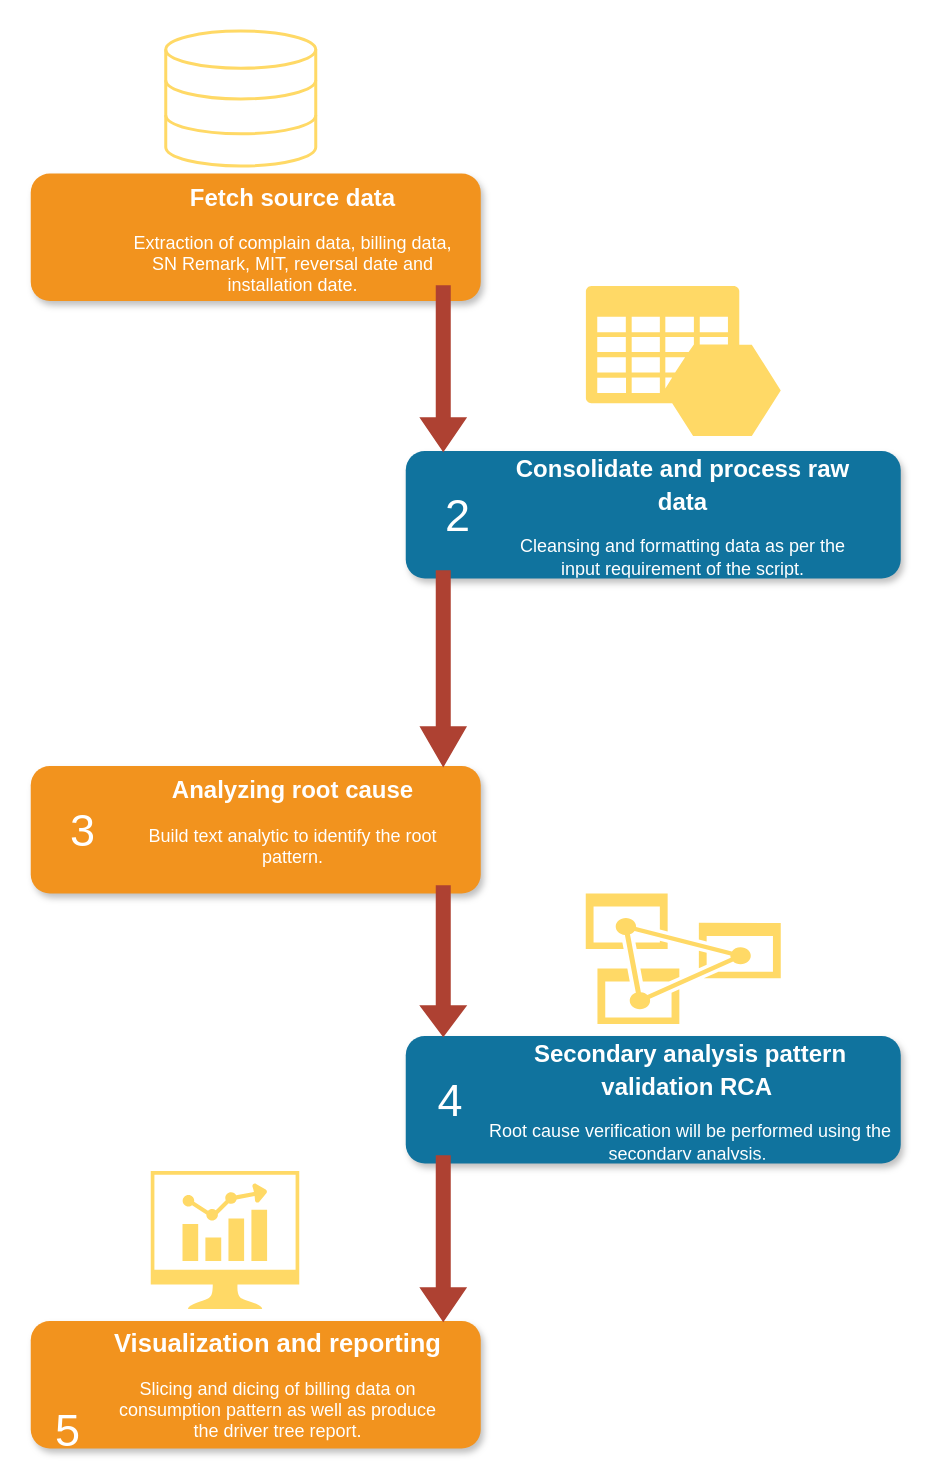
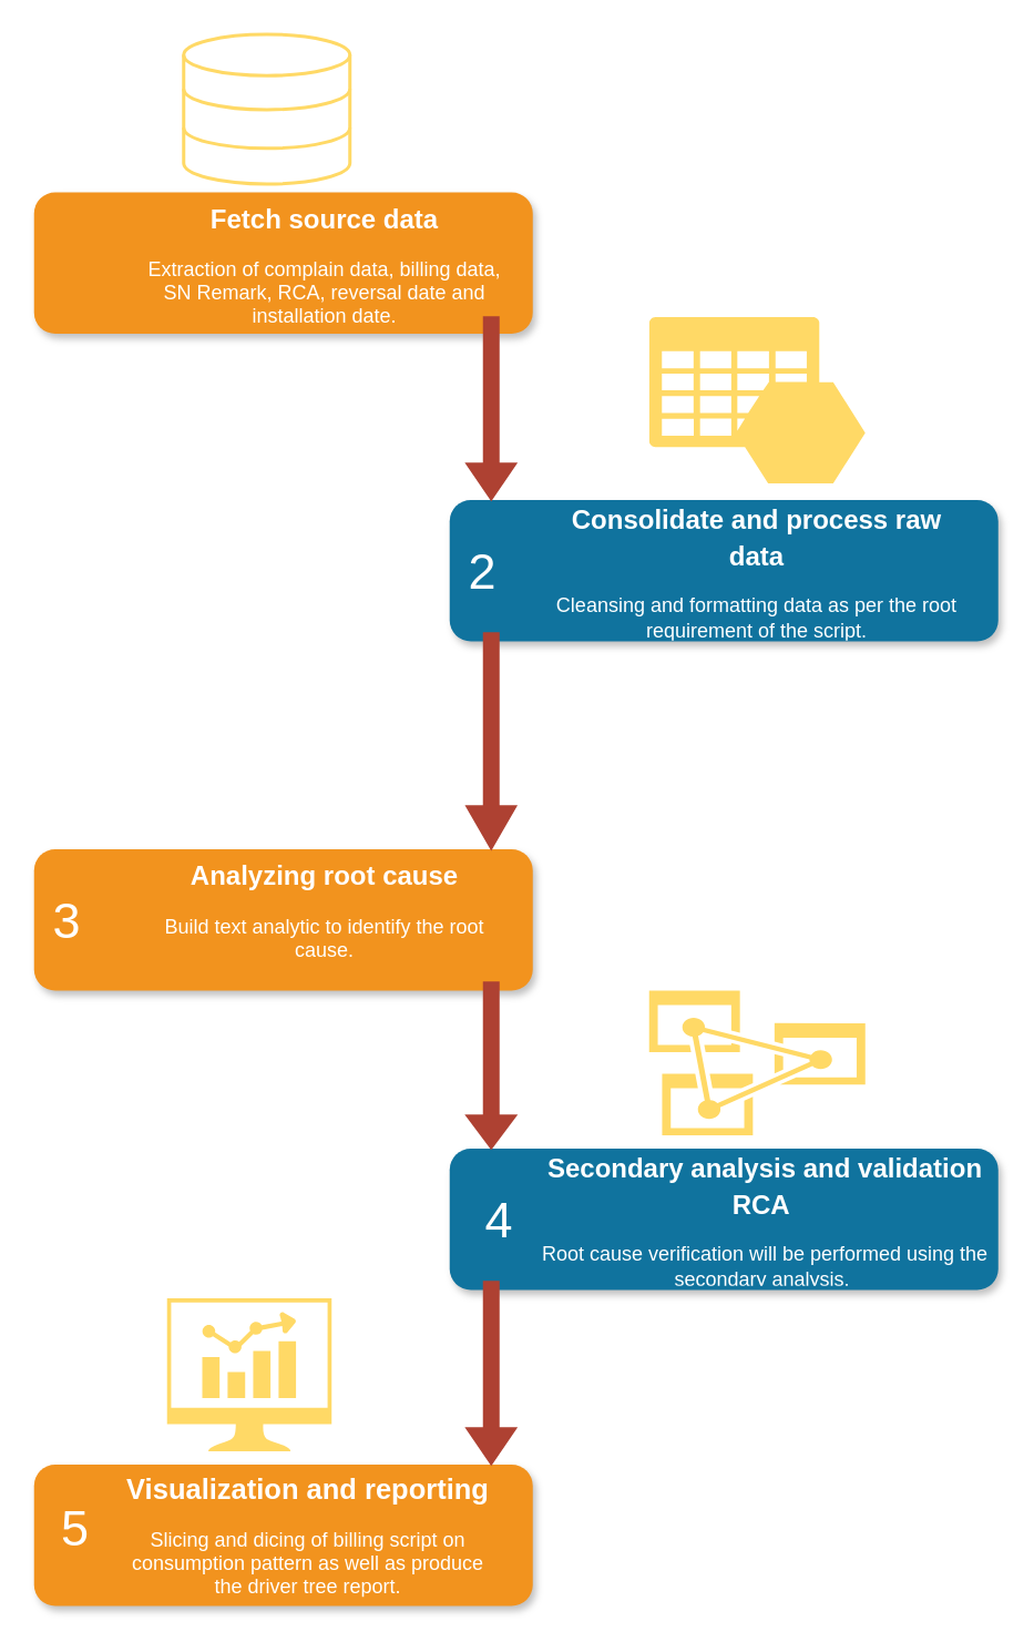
- <mxCell id="11" value="&lt;h1&gt;&lt;font style=&quot;font-size: 16px&quot;&gt;Fetch source data&lt;/font&gt;&lt;/h1&gt;&lt;p&gt;&lt;font style=&quot;font-size: 12px&quot;&gt;Extraction of complain data, billing data, SN Remark, MIT, reversal date and installation date.&lt;/font&gt;&lt;/p&gt;" style="text;html=1;spacing=5;spacingTop=-20;whiteSpace=wrap;overflow=hidden;strokeColor=none;strokeWidth=4;fillColor=none;gradientColor=#007FFF;fontSize=9;fontColor=#FFFFFF;align=center;" parent="1" vertex="1"><mxGeometry x="80" y="119" width="230" height="77" as="geometry" /></mxCell>
+ <mxCell id="11" value="&lt;h1&gt;&lt;font style=&quot;font-size: 16px&quot;&gt;Fetch source data&lt;/font&gt;&lt;/h1&gt;&lt;p&gt;&lt;font style=&quot;font-size: 12px&quot;&gt;Extraction of complain data, billing data, SN Remark, RCA, reversal date and installation date.&lt;/font&gt;&lt;/p&gt;" style="text;html=1;spacing=5;spacingTop=-20;whiteSpace=wrap;overflow=hidden;strokeColor=none;strokeWidth=4;fillColor=none;gradientColor=#007FFF;fontSize=9;fontColor=#FFFFFF;align=center;" parent="1" vertex="1"><mxGeometry x="80" y="119" width="230" height="77" as="geometry" /></mxCell>
- <mxCell id="12" value="&lt;h1&gt;&lt;font style=&quot;font-size: 16px&quot;&gt;Consolidate and process raw data&lt;/font&gt;&lt;/h1&gt;&lt;p&gt;&lt;font style=&quot;font-size: 12px&quot;&gt;Cleansing and formatting data as per the input requirement of the script.&lt;/font&gt;&lt;/p&gt;" style="text;html=1;spacing=5;spacingTop=-20;whiteSpace=wrap;overflow=hidden;strokeColor=none;strokeWidth=4;fillColor=none;gradientColor=#007FFF;fontSize=9;fontColor=#FFFFFF;align=center;" parent="1" vertex="1"><mxGeometry x="330" y="300" width="250" height="85" as="geometry" /></mxCell>
+ <mxCell id="12" value="&lt;h1&gt;&lt;font style=&quot;font-size: 16px&quot;&gt;Consolidate and process raw data&lt;/font&gt;&lt;/h1&gt;&lt;p&gt;&lt;font style=&quot;font-size: 12px&quot;&gt;Cleansing and formatting data as per the root requirement of the script.&lt;/font&gt;&lt;/p&gt;" style="text;html=1;spacing=5;spacingTop=-20;whiteSpace=wrap;overflow=hidden;strokeColor=none;strokeWidth=4;fillColor=none;gradientColor=#007FFF;fontSize=9;fontColor=#FFFFFF;align=center;" parent="1" vertex="1"><mxGeometry x="330" y="300" width="250" height="85" as="geometry" /></mxCell>
- <mxCell id="4" value="2" style="text;html=1;strokeColor=none;fillColor=none;align=center;verticalAlign=middle;whiteSpace=wrap;fontSize=30;fontColor=#FFFFFF;" parent="1" vertex="1"><mxGeometry x="290" y="332.5" width="30" height="20" as="geometry" /></mxCell>
+ <mxCell id="4" value="2" style="text;html=1;strokeColor=none;fillColor=none;align=center;verticalAlign=middle;whiteSpace=wrap;fontSize=30;fontColor=#FFFFFF;" parent="1" vertex="1"><mxGeometry x="275" y="332.5" width="30" height="20" as="geometry" /></mxCell>
- <mxCell id="13" value="&lt;h1&gt;&lt;font style=&quot;font-size: 16px&quot;&gt;Analyzing root cause&lt;/font&gt;&lt;/h1&gt;&lt;p&gt;&lt;font style=&quot;font-size: 12px&quot;&gt;Build text analytic to identify the root pattern.&lt;/font&gt;&lt;/p&gt;" style="text;html=1;spacing=5;spacingTop=-20;whiteSpace=wrap;overflow=hidden;strokeColor=none;strokeWidth=4;fillColor=none;gradientColor=#007FFF;fontSize=9;fontColor=#FFFFFF;align=center;" parent="1" vertex="1"><mxGeometry x="80" y="514" width="230" height="77" as="geometry" /></mxCell>
+ <mxCell id="13" value="&lt;h1&gt;&lt;font style=&quot;font-size: 16px&quot;&gt;Analyzing root cause&lt;/font&gt;&lt;/h1&gt;&lt;p&gt;&lt;font style=&quot;font-size: 12px&quot;&gt;Build text analytic to identify the root cause.&lt;/font&gt;&lt;/p&gt;" style="text;html=1;spacing=5;spacingTop=-20;whiteSpace=wrap;overflow=hidden;strokeColor=none;strokeWidth=4;fillColor=none;gradientColor=#007FFF;fontSize=9;fontColor=#FFFFFF;align=center;" parent="1" vertex="1"><mxGeometry x="80" y="514" width="230" height="77" as="geometry" /></mxCell>
- <mxCell id="6" value="3" style="text;html=1;strokeColor=none;fillColor=none;align=center;verticalAlign=middle;whiteSpace=wrap;fontSize=30;fontColor=#FFFFFF;" parent="1" vertex="1"><mxGeometry x="40" y="542.5" width="30" height="20" as="geometry" /></mxCell>
+ <mxCell id="6" value="3" style="text;html=1;strokeColor=none;fillColor=none;align=center;verticalAlign=middle;whiteSpace=wrap;fontSize=30;fontColor=#FFFFFF;" parent="1" vertex="1"><mxGeometry x="25" y="542.5" width="30" height="20" as="geometry" /></mxCell>
- <mxCell id="14" value="&lt;h1&gt;&lt;font style=&quot;font-size: 16px&quot;&gt;Secondary analysis pattern validation RCA&amp;nbsp;&lt;/font&gt;&lt;/h1&gt;&lt;p&gt;&lt;font style=&quot;font-size: 12px&quot;&gt;Root cause verification will be performed using the secondary analysis.&amp;nbsp;&lt;/font&gt;&lt;/p&gt;" style="text;html=1;spacing=5;spacingTop=-20;whiteSpace=wrap;overflow=hidden;strokeColor=none;strokeWidth=4;fillColor=none;gradientColor=#007FFF;fontSize=9;fontColor=#FFFFFF;align=center;" parent="1" vertex="1"><mxGeometry x="320" y="690" width="280" height="83" as="geometry" /></mxCell>
+ <mxCell id="14" value="&lt;h1&gt;&lt;font style=&quot;font-size: 16px&quot;&gt;Secondary analysis and validation RCA&amp;nbsp;&lt;/font&gt;&lt;/h1&gt;&lt;p&gt;&lt;font style=&quot;font-size: 12px&quot;&gt;Root cause verification will be performed using the secondary analysis.&amp;nbsp;&lt;/font&gt;&lt;/p&gt;" style="text;html=1;spacing=5;spacingTop=-20;whiteSpace=wrap;overflow=hidden;strokeColor=none;strokeWidth=4;fillColor=none;gradientColor=#007FFF;fontSize=9;fontColor=#FFFFFF;align=center;" parent="1" vertex="1"><mxGeometry x="320" y="690" width="280" height="83" as="geometry" /></mxCell>
- <mxCell id="15" value="&lt;h1&gt;&lt;font style=&quot;font-size: 17px&quot;&gt;Visualization and reporting&lt;/font&gt;&lt;/h1&gt;&lt;p&gt;&lt;font style=&quot;font-size: 12px&quot;&gt;Slicing and dicing of billing data on consumption pattern as well as produce the driver tree report.&lt;/font&gt;&lt;/p&gt;" style="text;html=1;spacing=5;spacingTop=-20;whiteSpace=wrap;overflow=hidden;strokeColor=none;strokeWidth=4;fillColor=none;gradientColor=#007FFF;fontSize=9;fontColor=#FFFFFF;align=center;" parent="1" vertex="1"><mxGeometry x="70" y="883" width="230" height="77" as="geometry" /></mxCell>
+ <mxCell id="15" value="&lt;h1&gt;&lt;font style=&quot;font-size: 17px&quot;&gt;Visualization and reporting&lt;/font&gt;&lt;/h1&gt;&lt;p&gt;&lt;font style=&quot;font-size: 12px&quot;&gt;Slicing and dicing of billing script on consumption pattern as well as produce the driver tree report.&lt;/font&gt;&lt;/p&gt;" style="text;html=1;spacing=5;spacingTop=-20;whiteSpace=wrap;overflow=hidden;strokeColor=none;strokeWidth=4;fillColor=none;gradientColor=#007FFF;fontSize=9;fontColor=#FFFFFF;align=center;" parent="1" vertex="1"><mxGeometry x="70" y="883" width="230" height="77" as="geometry" /></mxCell>
- <mxCell id="10" value="5" style="text;html=1;strokeColor=none;fillColor=none;align=center;verticalAlign=middle;whiteSpace=wrap;fontSize=30;fontColor=#FFFFFF;" parent="1" vertex="1"><mxGeometry x="30" y="942.5" width="30" height="20" as="geometry" /></mxCell>
+ <mxCell id="10" value="5" style="text;html=1;strokeColor=none;fillColor=none;align=center;verticalAlign=middle;whiteSpace=wrap;fontSize=30;fontColor=#FFFFFF;" parent="1" vertex="1"><mxGeometry x="30" y="907.5" width="30" height="20" as="geometry" /></mxCell>
